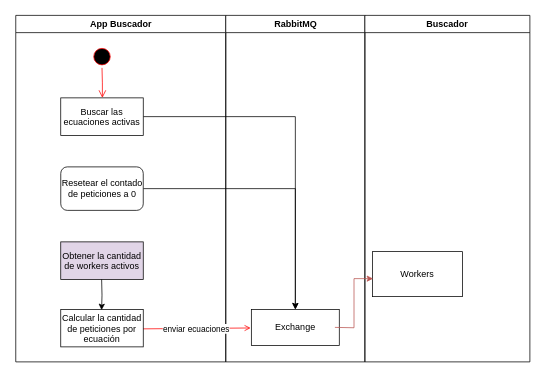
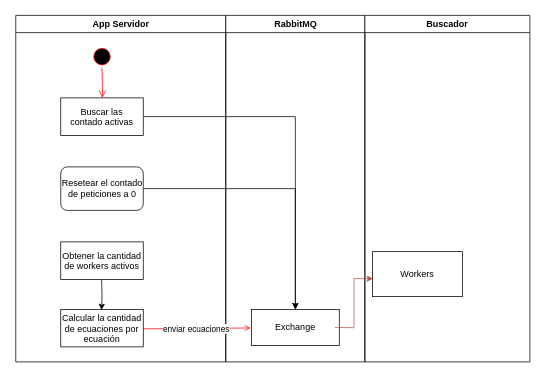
- <mxCell id="2" value="App Buscador" style="swimlane;whiteSpace=wrap" parent="1" vertex="1"><mxGeometry x="20.5" y="20" width="280" height="462" as="geometry" /></mxCell>
+ <mxCell id="2" value="App Servidor" style="swimlane;whiteSpace=wrap" parent="1" vertex="1"><mxGeometry x="20.5" y="20" width="280" height="462" as="geometry" /></mxCell>
- <mxCell id="6" value="Buscar las &#10;ecuaciones activas" style="" parent="2" vertex="1"><mxGeometry x="60" y="110" width="110" height="50" as="geometry" /></mxCell>
+ <mxCell id="6" value="Buscar las &#10;contado activas" style="" parent="2" vertex="1"><mxGeometry x="60" y="110" width="110" height="50" as="geometry" /></mxCell>
- <mxCell id="7" value="Obtener la cantidad&#10;de workers activos" style="fillColor=#e1d5e7;" parent="2" vertex="1"><mxGeometry x="60" y="302" width="110" height="50" as="geometry" /></mxCell>
+ <mxCell id="7" value="Obtener la cantidad&#10;de workers activos" style="" parent="2" vertex="1"><mxGeometry x="60" y="302" width="110" height="50" as="geometry" /></mxCell>
- <mxCell id="16" value="Calcular la cantidad&#10;de peticiones por&#10;ecuación" style="" parent="1" vertex="1"><mxGeometry x="80.5" y="412" width="110" height="50" as="geometry" /></mxCell>
+ <mxCell id="16" value="Calcular la cantidad&#10;de ecuaciones por&#10;ecuación" style="" parent="1" vertex="1"><mxGeometry x="80.5" y="412" width="110" height="50" as="geometry" /></mxCell>
